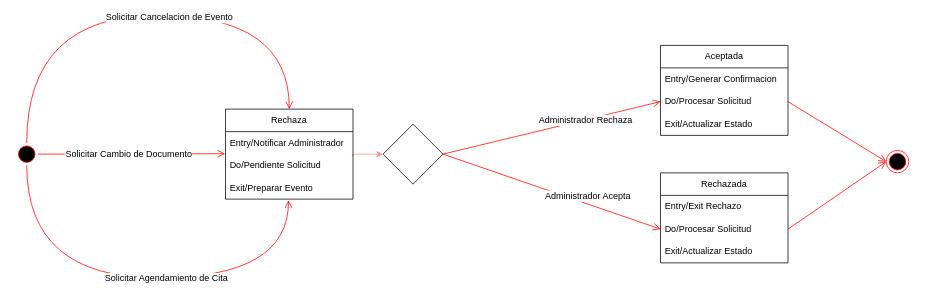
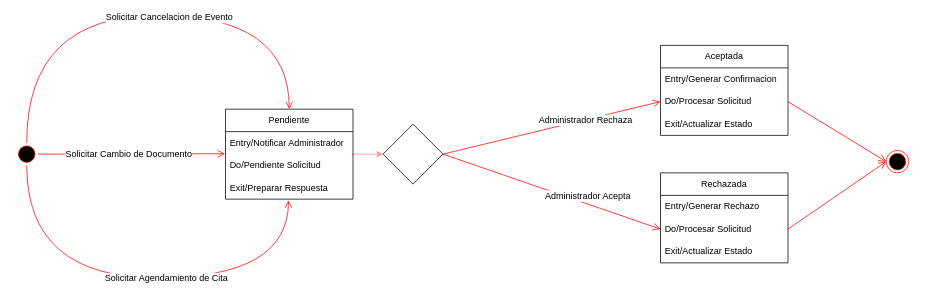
- <mxCell id="20" value="Rechaza" style="swimlane;fontStyle=0;childLayout=stackLayout;horizontal=1;startSize=30;horizontalStack=0;resizeParent=1;resizeParentMax=0;resizeLast=0;collapsible=1;marginBottom=0;whiteSpace=wrap;html=1;" vertex="1" parent="1"><mxGeometry x="300" y="145" width="170" height="120" as="geometry" /></mxCell>
+ <mxCell id="20" value="Pendiente" style="swimlane;fontStyle=0;childLayout=stackLayout;horizontal=1;startSize=30;horizontalStack=0;resizeParent=1;resizeParentMax=0;resizeLast=0;collapsible=1;marginBottom=0;whiteSpace=wrap;html=1;" vertex="1" parent="1"><mxGeometry x="300" y="145" width="170" height="120" as="geometry" /></mxCell>
- <mxCell id="23" value="Exit/Preparar Evento" style="text;strokeColor=none;fillColor=none;align=left;verticalAlign=middle;spacingLeft=4;spacingRight=4;overflow=hidden;points=[[0,0.5],[1,0.5]];portConstraint=eastwest;rotatable=0;whiteSpace=wrap;html=1;" vertex="1" parent="20"><mxGeometry y="90" width="170" height="30" as="geometry" /></mxCell>
+ <mxCell id="23" value="Exit/Preparar Respuesta" style="text;strokeColor=none;fillColor=none;align=left;verticalAlign=middle;spacingLeft=4;spacingRight=4;overflow=hidden;points=[[0,0.5],[1,0.5]];portConstraint=eastwest;rotatable=0;whiteSpace=wrap;html=1;" vertex="1" parent="20"><mxGeometry y="90" width="170" height="30" as="geometry" /></mxCell>
- <mxCell id="29" value="Entry/Exit Rechazo" style="text;strokeColor=none;fillColor=none;align=left;verticalAlign=middle;spacingLeft=4;spacingRight=4;overflow=hidden;points=[[0,0.5],[1,0.5]];portConstraint=eastwest;rotatable=0;whiteSpace=wrap;html=1;" vertex="1" parent="28"><mxGeometry y="30" width="170" height="30" as="geometry" /></mxCell>
+ <mxCell id="29" value="Entry/Generar Rechazo" style="text;strokeColor=none;fillColor=none;align=left;verticalAlign=middle;spacingLeft=4;spacingRight=4;overflow=hidden;points=[[0,0.5],[1,0.5]];portConstraint=eastwest;rotatable=0;whiteSpace=wrap;html=1;" vertex="1" parent="28"><mxGeometry y="30" width="170" height="30" as="geometry" /></mxCell>
